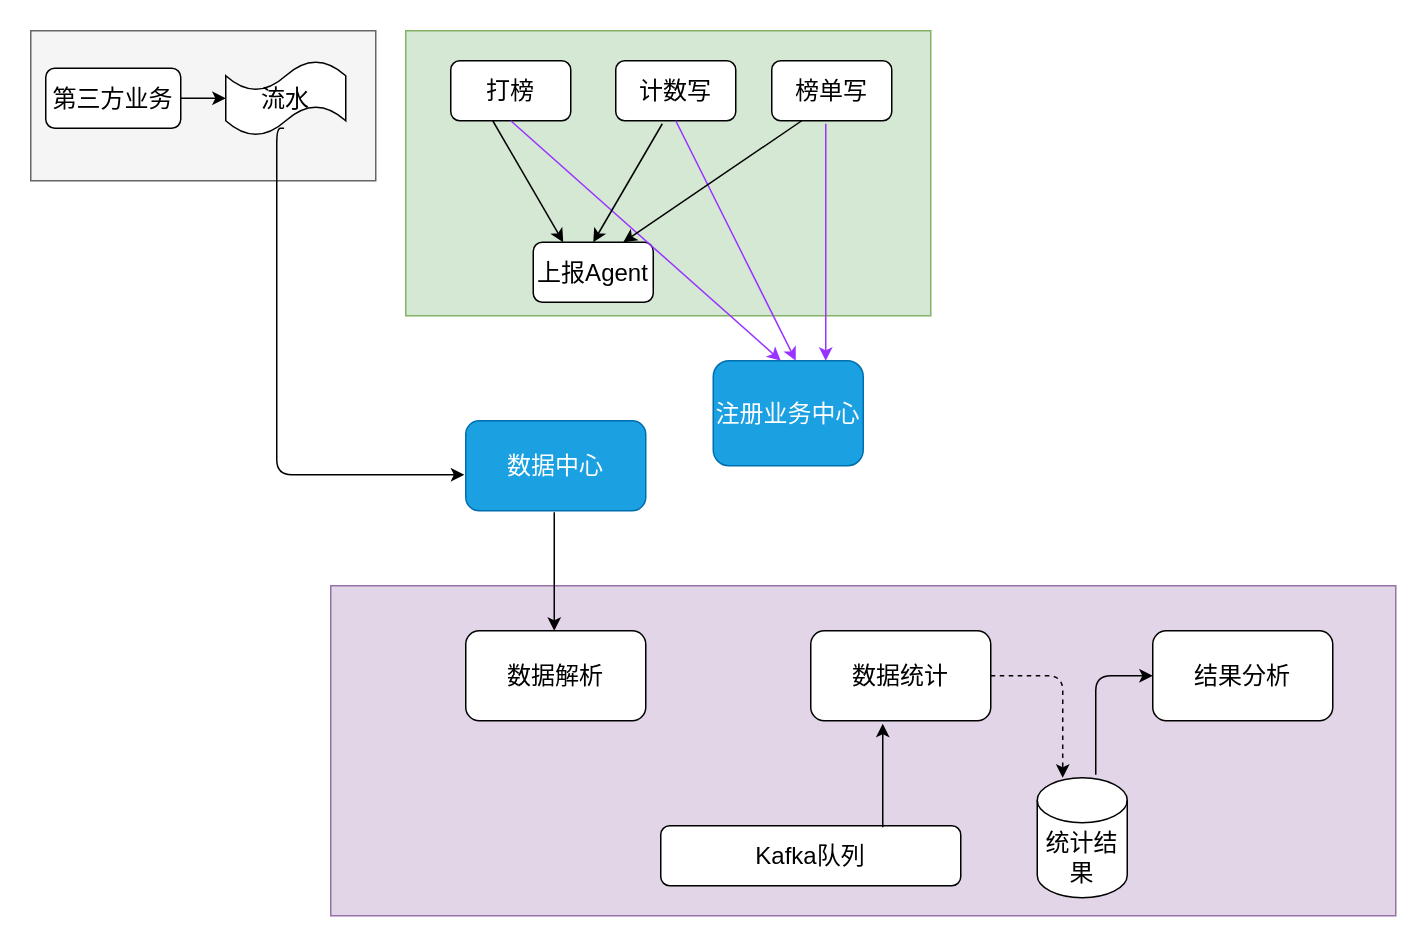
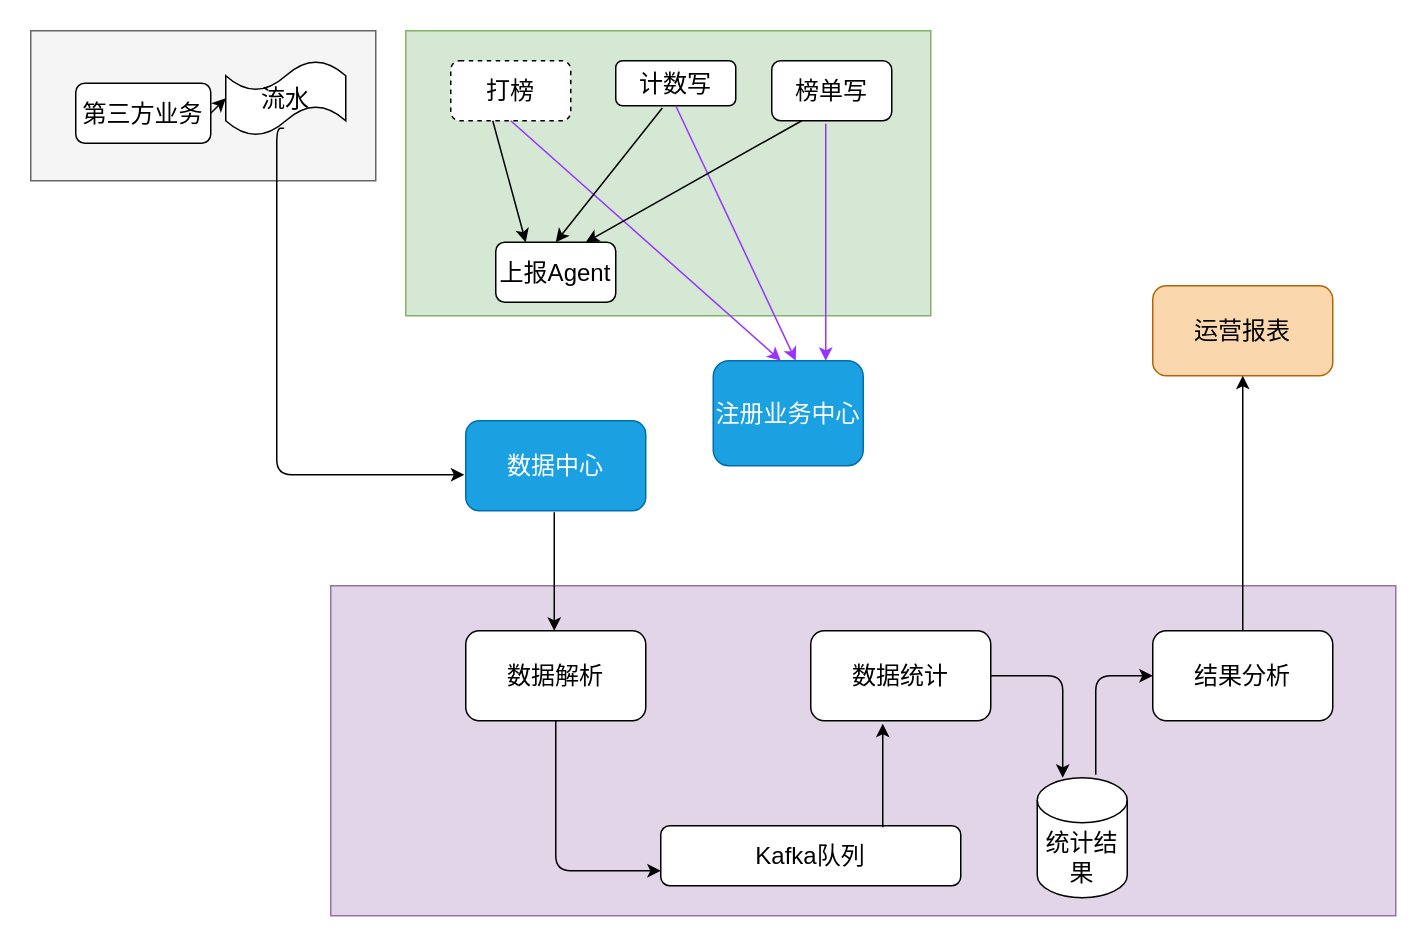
- <mxCell id="5" value="打榜" style="rounded=1;whiteSpace=wrap;html=1;fontSize=16;" vertex="1" parent="1"><mxGeometry x="300" y="40" width="80" height="40" as="geometry" /></mxCell>
+ <mxCell id="5" value="打榜" style="rounded=1;whiteSpace=wrap;html=1;fontSize=16;dashed=1;" vertex="1" parent="1"><mxGeometry x="300" y="40" width="80" height="40" as="geometry" /></mxCell>
- <mxCell id="6" value="计数写" style="rounded=1;whiteSpace=wrap;html=1;fontSize=16;" vertex="1" parent="1"><mxGeometry x="410" y="40" width="80" height="40" as="geometry" /></mxCell>
+ <mxCell id="6" value="计数写" style="rounded=1;whiteSpace=wrap;html=1;fontSize=16;" vertex="1" parent="1"><mxGeometry x="410" y="40" width="80" height="30" as="geometry" /></mxCell>
- <mxCell id="30" value="第三方业务" style="rounded=1;whiteSpace=wrap;html=1;fontSize=16;" vertex="1" parent="1"><mxGeometry x="30" y="45" width="90" height="40" as="geometry" /></mxCell>
+ <mxCell id="30" value="第三方业务" style="rounded=1;whiteSpace=wrap;html=1;fontSize=16;" vertex="1" parent="1"><mxGeometry x="50" y="55" width="90" height="40" as="geometry" /></mxCell>
- <mxCell id="8" value="上报Agent" style="rounded=1;whiteSpace=wrap;html=1;fontSize=16;" vertex="1" parent="1"><mxGeometry x="355" y="161" width="80" height="40" as="geometry" /></mxCell>
+ <mxCell id="8" value="上报Agent" style="rounded=1;whiteSpace=wrap;html=1;fontSize=16;" vertex="1" parent="1"><mxGeometry x="330" y="161" width="80" height="40" as="geometry" /></mxCell>
+ <mxCell id="23" value="运营报表" style="rounded=1;whiteSpace=wrap;html=1;fillColor=#fad7ac;strokeColor=#b46504;fontSize=16;" vertex="1" parent="1"><mxGeometry x="768" y="190" width="120" height="60" as="geometry" /></mxCell>
+ <mxCell id="29" value="" style="endArrow=classic;html=1;exitX=0.5;exitY=0;exitDx=0;exitDy=0;entryX=0.5;entryY=1;entryDx=0;entryDy=0;fontSize=12;" edge="1" parent="1" source="21" target="23"><mxGeometry width="50" height="50" relative="1" as="geometry"><mxPoint x="790" y="300" as="sourcePoint" /><mxPoint x="840" y="250" as="targetPoint" /></mxGeometry></mxCell>
- <mxCell id="27" value="" style="endArrow=classic;html=1;entryX=0.283;entryY=0;entryDx=0;entryDy=0;entryPerimeter=0;exitX=1;exitY=0.5;exitDx=0;exitDy=0;edgeStyle=orthogonalEdgeStyle;fontSize=12;dashed=1;" edge="1" parent="1" source="20" target="22"><mxGeometry width="50" height="50" relative="1" as="geometry"><mxPoint x="660" y="500" as="sourcePoint" /><mxPoint x="710" y="450" as="targetPoint" /></mxGeometry></mxCell>
+ <mxCell id="27" value="" style="endArrow=classic;html=1;entryX=0.283;entryY=0;entryDx=0;entryDy=0;entryPerimeter=0;exitX=1;exitY=0.5;exitDx=0;exitDy=0;edgeStyle=orthogonalEdgeStyle;fontSize=12;" edge="1" parent="1" source="20" target="22"><mxGeometry width="50" height="50" relative="1" as="geometry"><mxPoint x="660" y="500" as="sourcePoint" /><mxPoint x="710" y="450" as="targetPoint" /></mxGeometry></mxCell>
+ <mxCell id="25" value="" style="endArrow=classic;html=1;exitX=0.5;exitY=1;exitDx=0;exitDy=0;entryX=0;entryY=0.75;entryDx=0;entryDy=0;edgeStyle=orthogonalEdgeStyle;fontSize=12;" edge="1" parent="1" source="18" target="19"><mxGeometry width="50" height="50" relative="1" as="geometry"><mxPoint x="330" y="480" as="sourcePoint" /><mxPoint x="330" y="559" as="targetPoint" /><Array as="points"><mxPoint x="370" y="580" /></Array></mxGeometry></mxCell>
